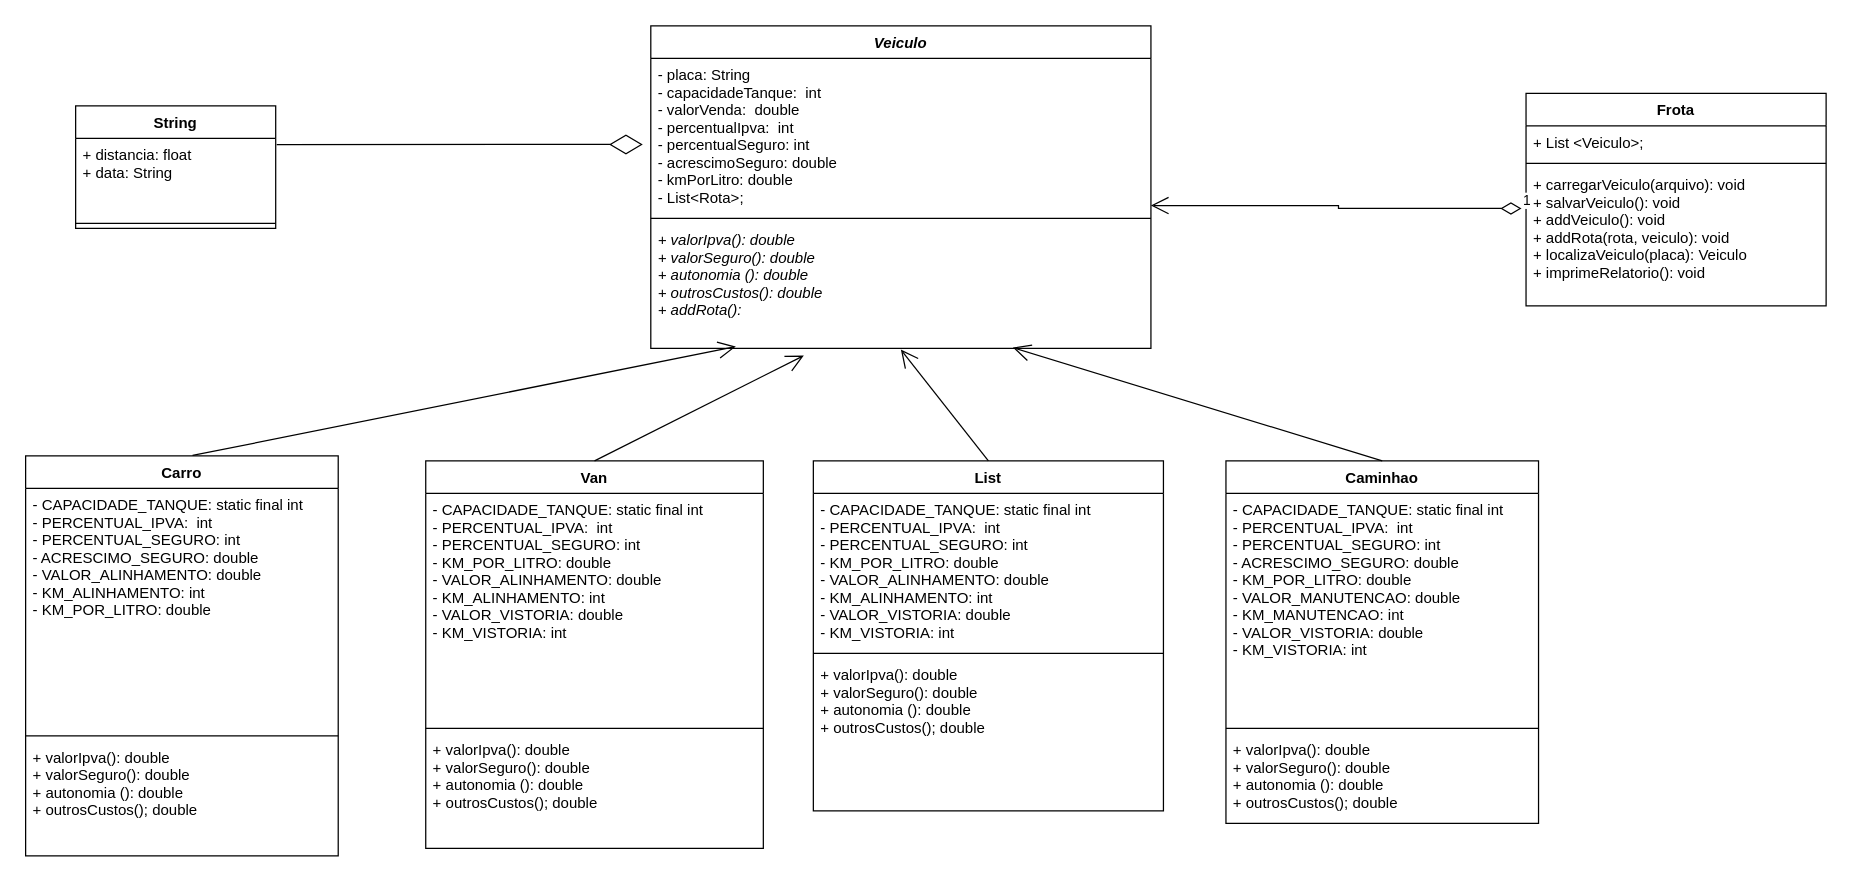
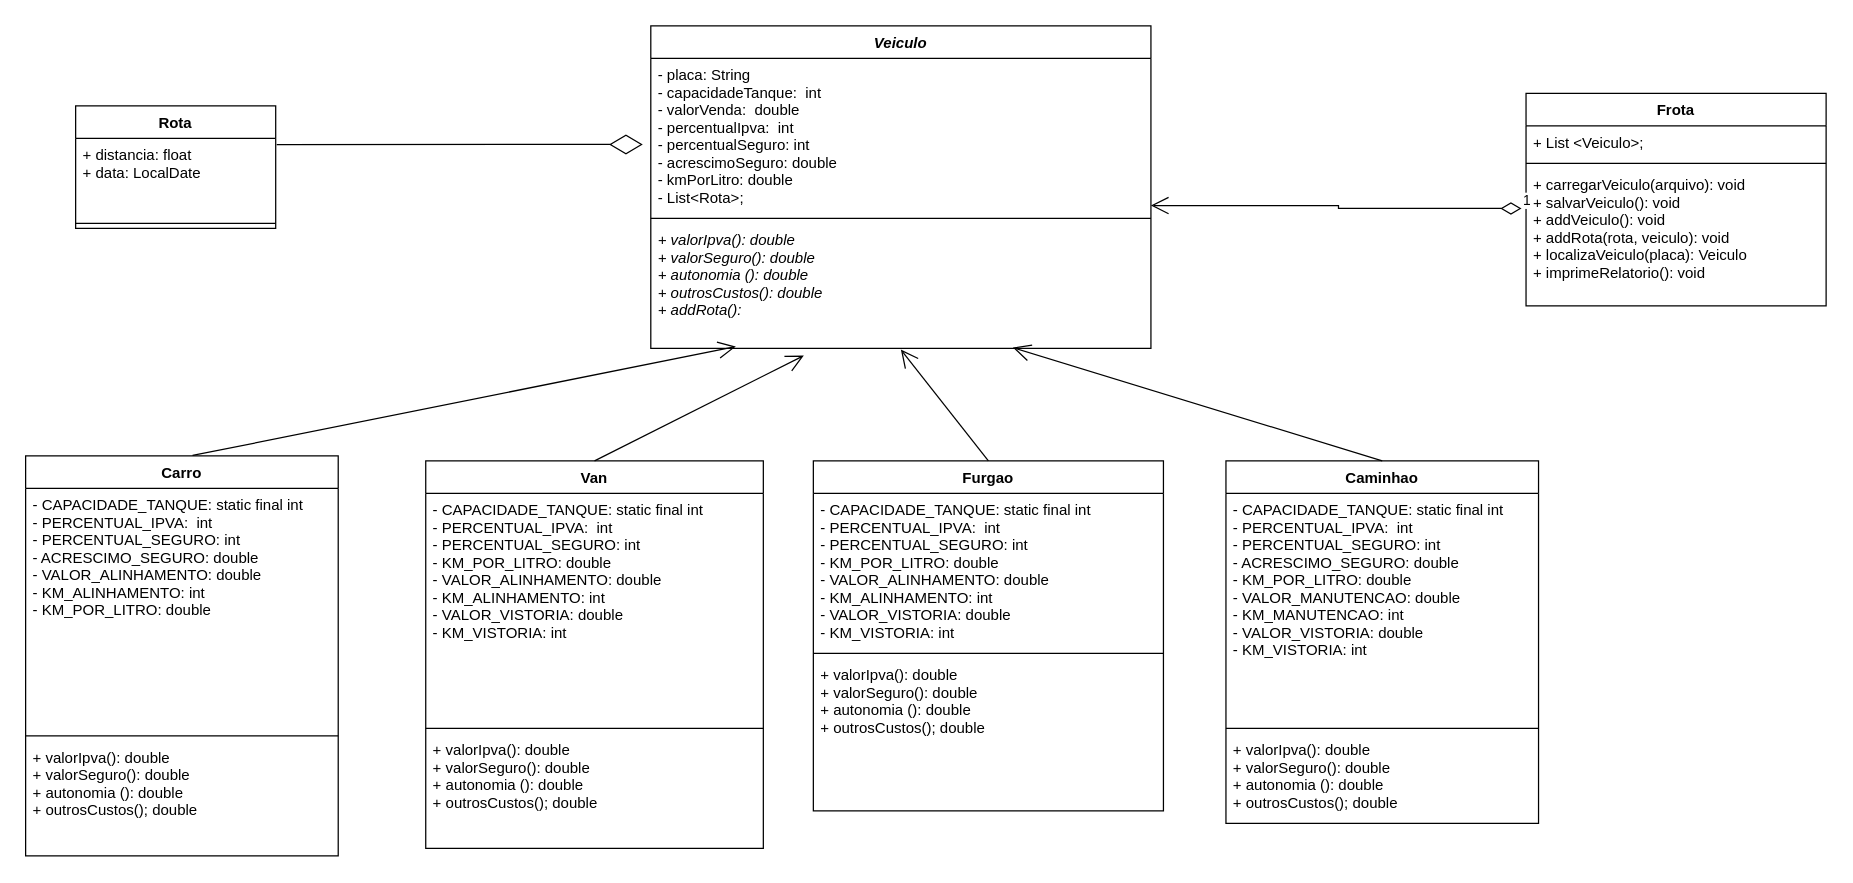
- <mxCell id="6" value="String" style="swimlane;fontStyle=1;align=center;verticalAlign=top;childLayout=stackLayout;horizontal=1;startSize=26;horizontalStack=0;resizeParent=1;resizeParentMax=0;resizeLast=0;collapsible=1;marginBottom=0;" parent="1" vertex="1"><mxGeometry x="60" y="84" width="160" height="98" as="geometry" /></mxCell>
+ <mxCell id="6" value="Rota" style="swimlane;fontStyle=1;align=center;verticalAlign=top;childLayout=stackLayout;horizontal=1;startSize=26;horizontalStack=0;resizeParent=1;resizeParentMax=0;resizeLast=0;collapsible=1;marginBottom=0;" parent="1" vertex="1"><mxGeometry x="60" y="84" width="160" height="98" as="geometry" /></mxCell>
- <mxCell id="7" value="+ distancia: float&#10;+ data: String " style="text;strokeColor=none;fillColor=none;align=left;verticalAlign=top;spacingLeft=4;spacingRight=4;overflow=hidden;rotatable=0;points=[[0,0.5],[1,0.5]];portConstraint=eastwest;" parent="6" vertex="1"><mxGeometry y="26" width="160" height="64" as="geometry" /></mxCell>
+ <mxCell id="7" value="+ distancia: float&#10;+ data: LocalDate " style="text;strokeColor=none;fillColor=none;align=left;verticalAlign=top;spacingLeft=4;spacingRight=4;overflow=hidden;rotatable=0;points=[[0,0.5],[1,0.5]];portConstraint=eastwest;" parent="6" vertex="1"><mxGeometry y="26" width="160" height="64" as="geometry" /></mxCell>
- <mxCell id="22" value="List" style="swimlane;fontStyle=1;align=center;verticalAlign=top;childLayout=stackLayout;horizontal=1;startSize=26;horizontalStack=0;resizeParent=1;resizeParentMax=0;resizeLast=0;collapsible=1;marginBottom=0;" parent="1" vertex="1"><mxGeometry x="650" y="368" width="280" height="280" as="geometry" /></mxCell>
+ <mxCell id="22" value="Furgao" style="swimlane;fontStyle=1;align=center;verticalAlign=top;childLayout=stackLayout;horizontal=1;startSize=26;horizontalStack=0;resizeParent=1;resizeParentMax=0;resizeLast=0;collapsible=1;marginBottom=0;" parent="1" vertex="1"><mxGeometry x="650" y="368" width="280" height="280" as="geometry" /></mxCell>
